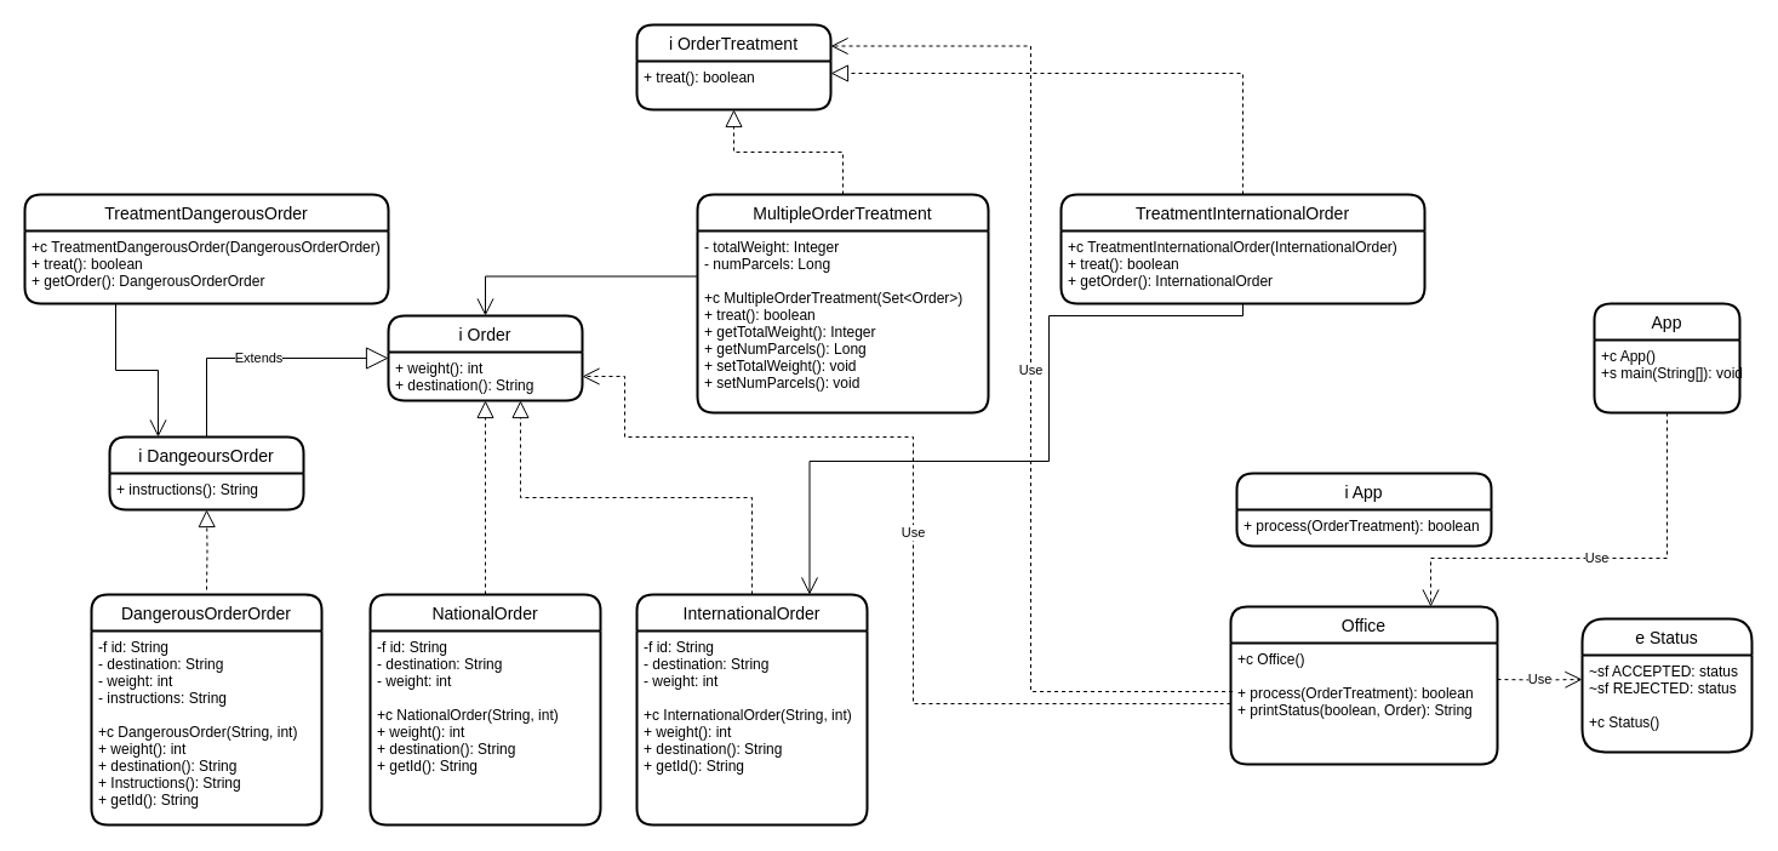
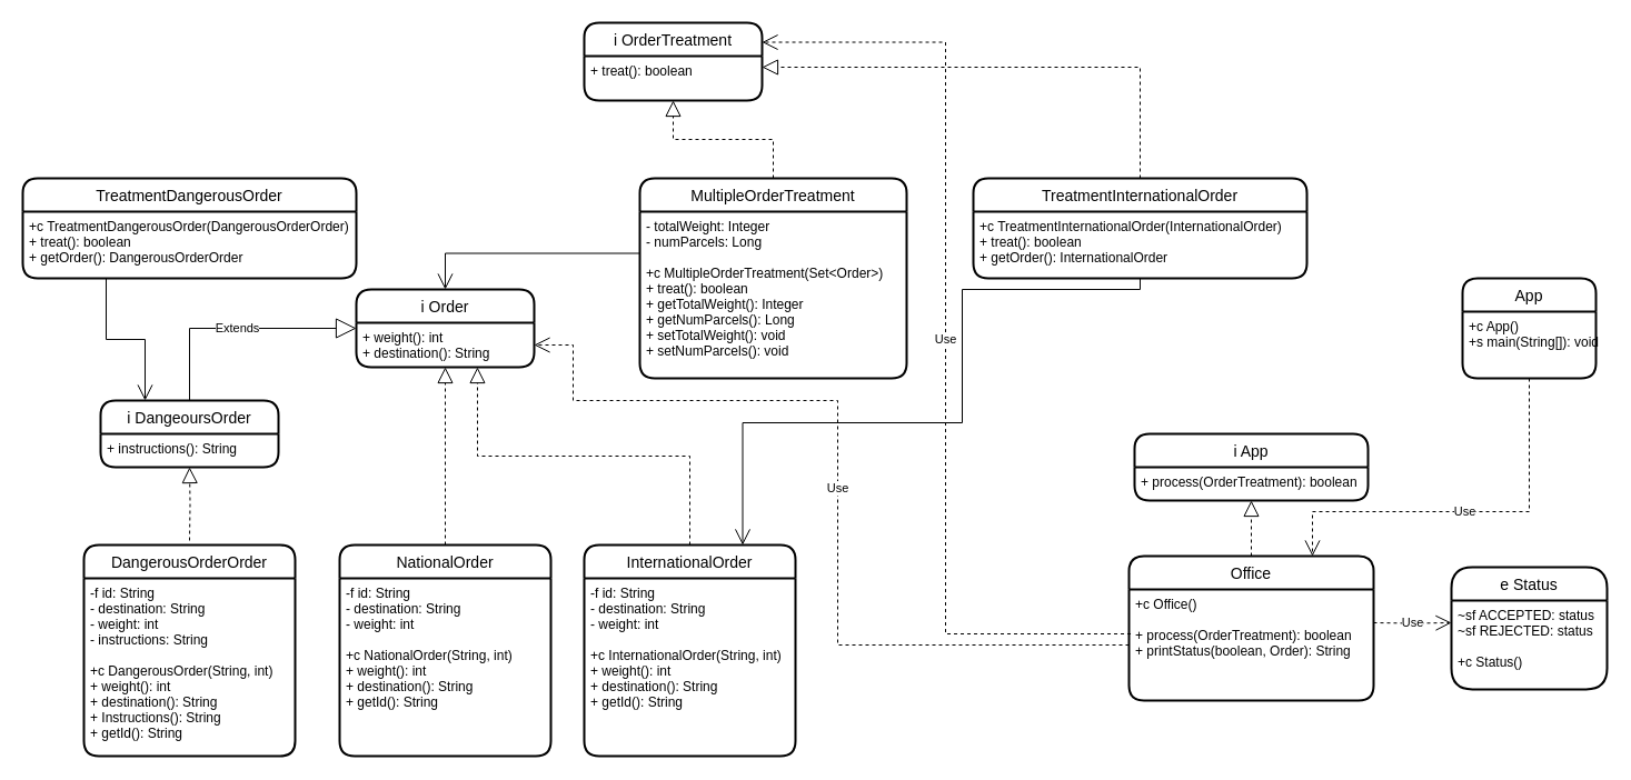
+ <mxCell id="39" value="" style="endArrow=block;dashed=1;endFill=0;endSize=12;html=1;rounded=0;edgeStyle=orthogonalEdgeStyle;entryX=0.5;entryY=1;entryDx=0;entryDy=0;exitX=0.5;exitY=0;exitDx=0;exitDy=0;" edge="1" parent="1" source="6" target="9"><mxGeometry width="160" relative="1" as="geometry"><mxPoint x="705" y="170" as="sourcePoint" /><mxPoint x="615" y="100" as="targetPoint" /></mxGeometry></mxCell>
